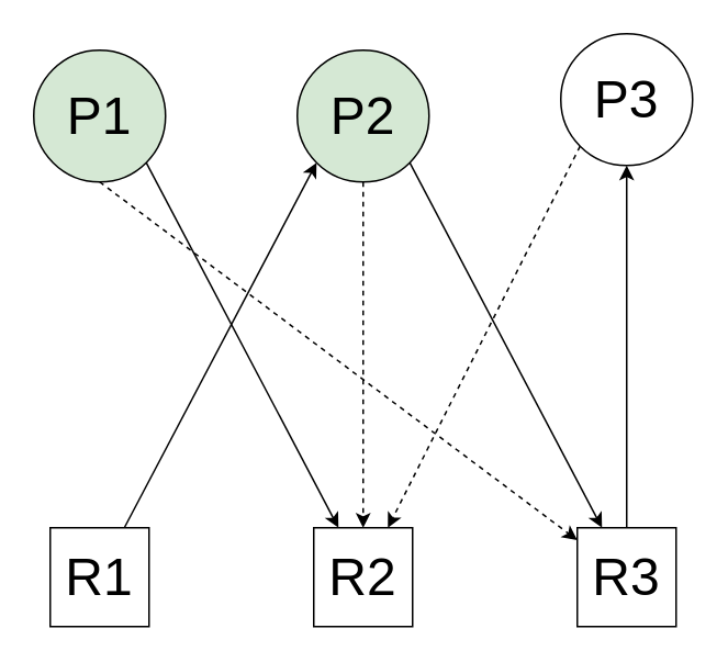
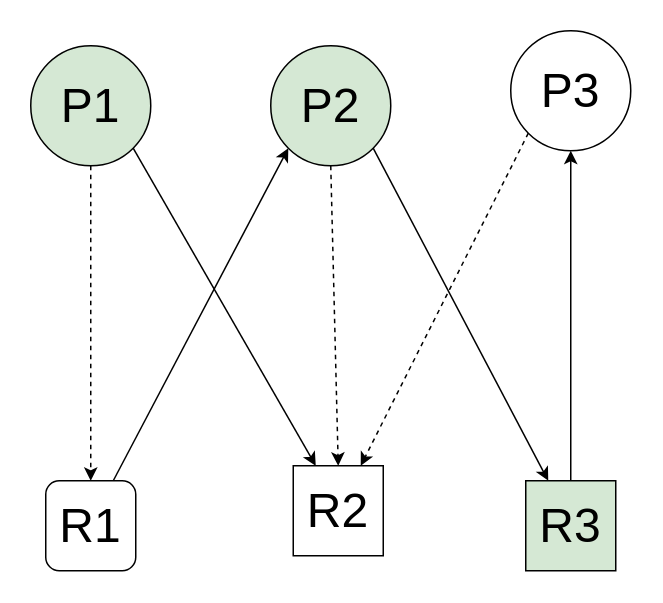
- <mxCell id="11" value="" style="endArrow=classic;html=1;rounded=0;fontSize=32;exitX=0.5;exitY=1;exitDx=0;exitDy=0;dashed=1;" parent="1" source="2" target="10" edge="1"><mxGeometry width="50" height="50" relative="1" as="geometry"><mxPoint x="130" y="240" as="sourcePoint" /><mxPoint x="180" y="190" as="targetPoint" /></mxGeometry></mxCell>
+ <mxCell id="11" value="" style="endArrow=classic;html=1;rounded=0;fontSize=32;exitX=0.5;exitY=1;exitDx=0;exitDy=0;entryX=0.5;entryY=0;entryDx=0;entryDy=0;dashed=1;" parent="1" source="2" target="7" edge="1"><mxGeometry width="50" height="50" relative="1" as="geometry"><mxPoint x="130" y="240" as="sourcePoint" /><mxPoint x="180" y="190" as="targetPoint" /></mxGeometry></mxCell>
- <mxCell id="7" value="R1" style="whiteSpace=wrap;html=1;aspect=fixed;fontSize=32;" parent="1" vertex="1"><mxGeometry x="30" y="320" width="60" height="60" as="geometry" /></mxCell>
+ <mxCell id="7" value="R1" style="whiteSpace=wrap;html=1;aspect=fixed;fontSize=32;rounded=1;" parent="1" vertex="1"><mxGeometry x="30" y="320" width="60" height="60" as="geometry" /></mxCell>
- <mxCell id="8" value="R2" style="whiteSpace=wrap;html=1;aspect=fixed;fontSize=32;" parent="1" vertex="1"><mxGeometry x="190" y="320" width="60" height="60" as="geometry" /></mxCell>
+ <mxCell id="8" value="R2" style="whiteSpace=wrap;html=1;aspect=fixed;fontSize=32;" parent="1" vertex="1"><mxGeometry x="195" y="310" width="60" height="60" as="geometry" /></mxCell>
- <mxCell id="10" value="R3" style="whiteSpace=wrap;html=1;aspect=fixed;fontSize=32;" parent="1" vertex="1"><mxGeometry x="350" y="320" width="60" height="60" as="geometry" /></mxCell>
+ <mxCell id="10" value="R3" style="whiteSpace=wrap;html=1;aspect=fixed;fontSize=32;fillColor=#d5e8d4;" parent="1" vertex="1"><mxGeometry x="350" y="320" width="60" height="60" as="geometry" /></mxCell>
